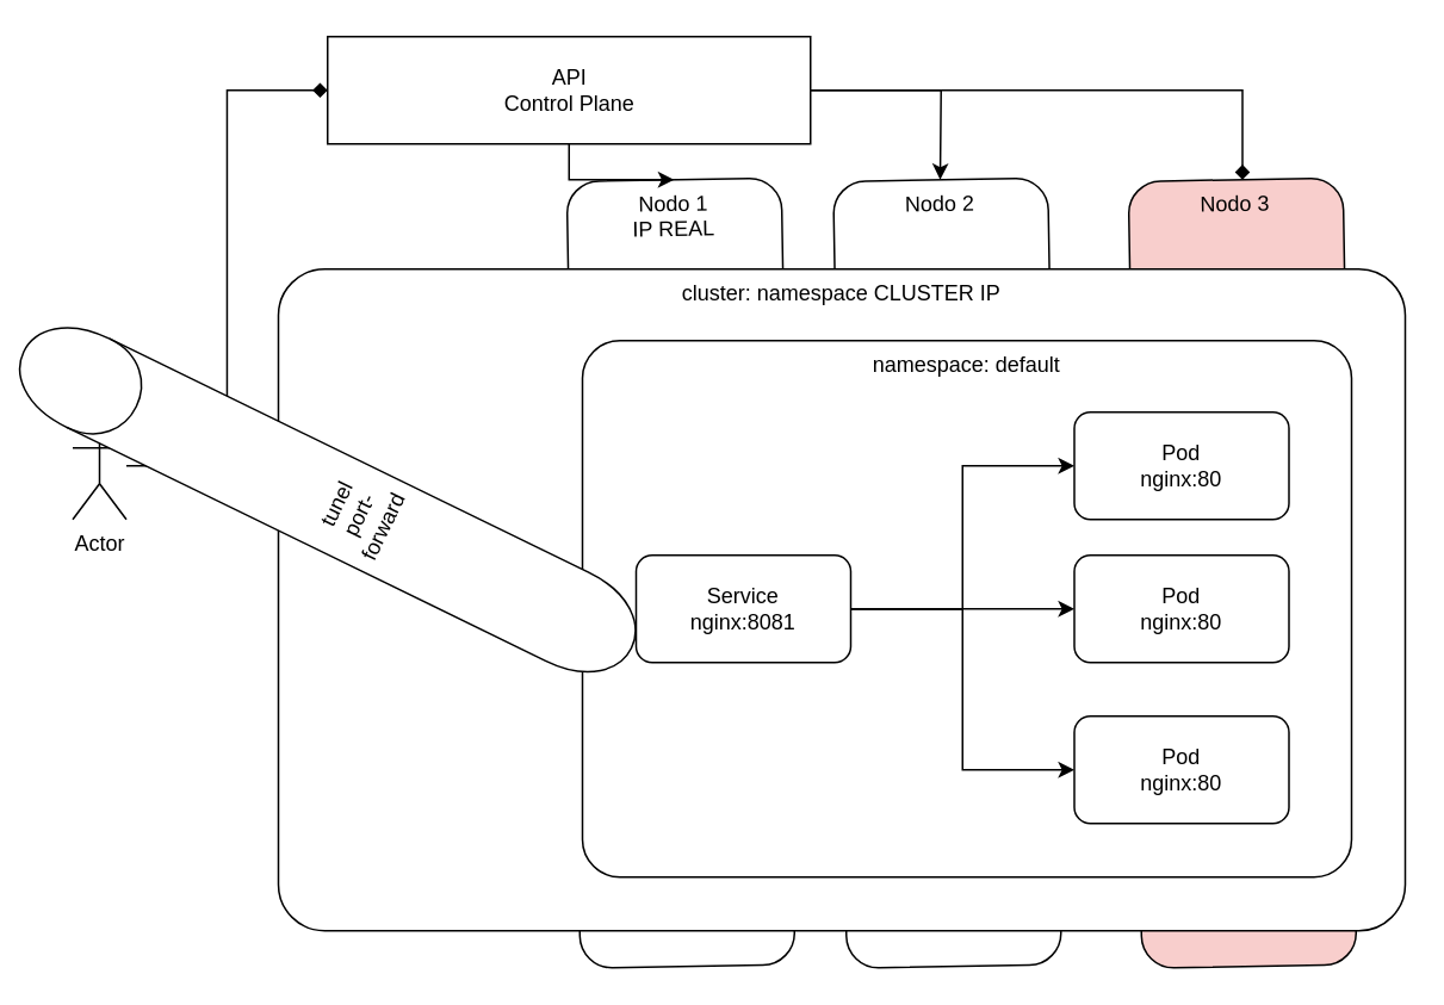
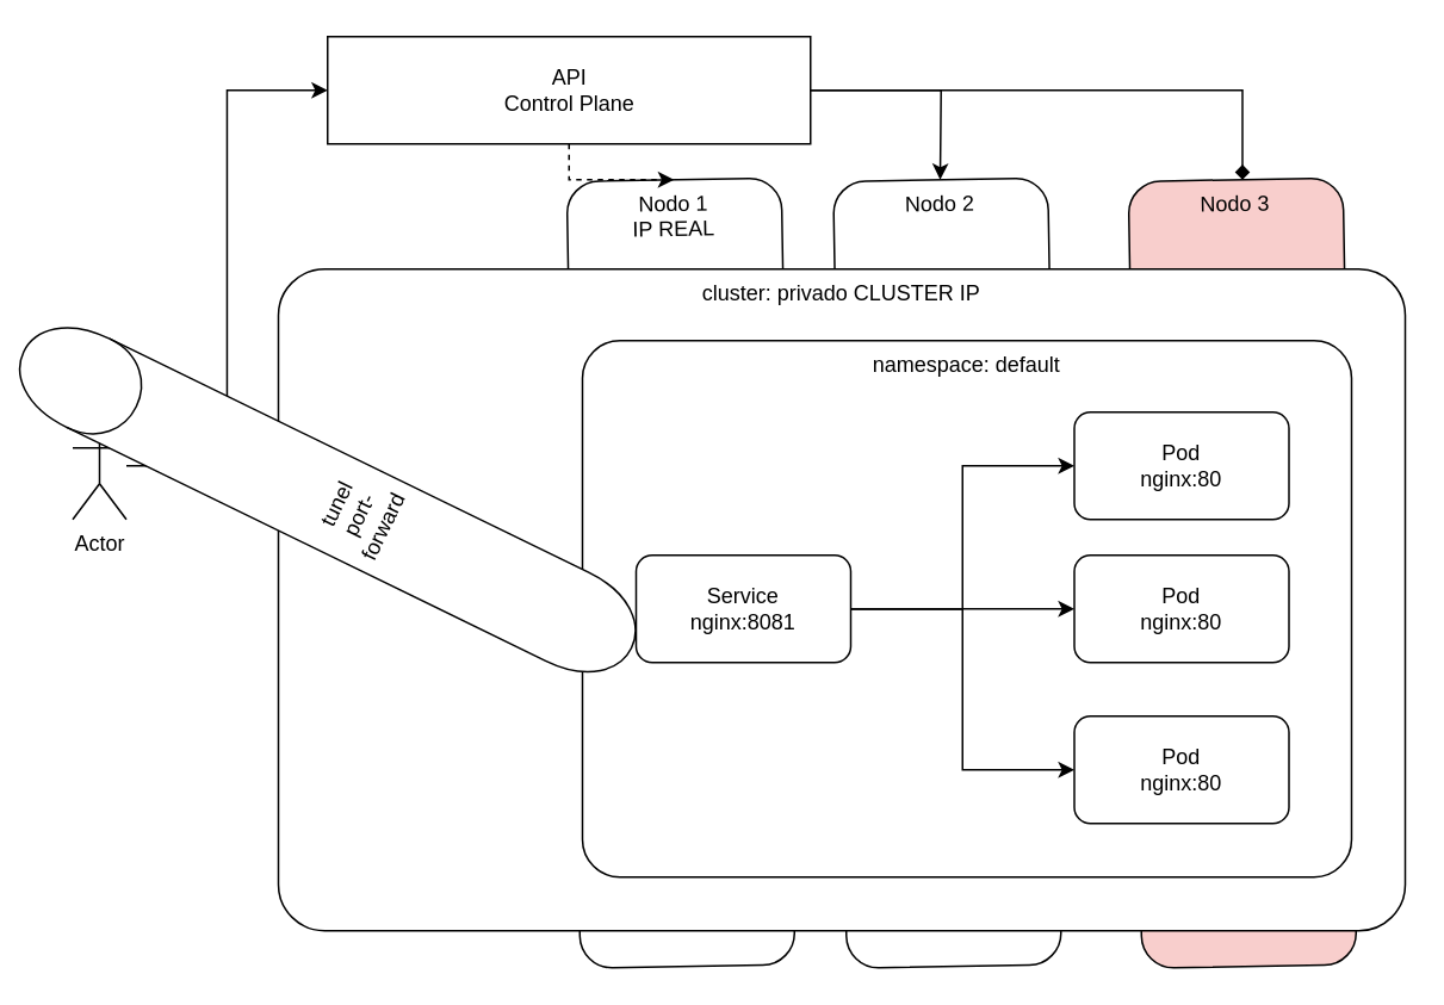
- <mxCell id="14" style="edgeStyle=orthogonalEdgeStyle;rounded=0;orthogonalLoop=1;jettySize=auto;html=1;entryX=0;entryY=0.5;entryDx=0;entryDy=0;endArrow=diamond;" edge="1" parent="1" source="15" target="19"><mxGeometry relative="1" as="geometry" /></mxCell>
+ <mxCell id="14" style="edgeStyle=orthogonalEdgeStyle;rounded=0;orthogonalLoop=1;jettySize=auto;html=1;entryX=0;entryY=0.5;entryDx=0;entryDy=0;" edge="1" parent="1" source="15" target="19"><mxGeometry relative="1" as="geometry" /></mxCell>
- <mxCell id="16" style="edgeStyle=orthogonalEdgeStyle;rounded=0;orthogonalLoop=1;jettySize=auto;html=1;entryX=0.5;entryY=0;entryDx=0;entryDy=0;" edge="1" parent="1" source="19" target="2"><mxGeometry relative="1" as="geometry" /></mxCell>
+ <mxCell id="16" style="edgeStyle=orthogonalEdgeStyle;rounded=0;orthogonalLoop=1;jettySize=auto;html=1;entryX=0.5;entryY=0;entryDx=0;entryDy=0;dashed=1;" edge="1" parent="1" source="19" target="2"><mxGeometry relative="1" as="geometry" /></mxCell>
- <mxCell id="5" value="cluster: namespace CLUSTER IP" style="rounded=1;whiteSpace=wrap;html=1;verticalAlign=top;arcSize=7;" vertex="1" parent="1"><mxGeometry x="135" y="150" width="630" height="370" as="geometry" /></mxCell>
+ <mxCell id="5" value="cluster: privado CLUSTER IP" style="rounded=1;whiteSpace=wrap;html=1;verticalAlign=top;arcSize=7;" vertex="1" parent="1"><mxGeometry x="135" y="150" width="630" height="370" as="geometry" /></mxCell>
